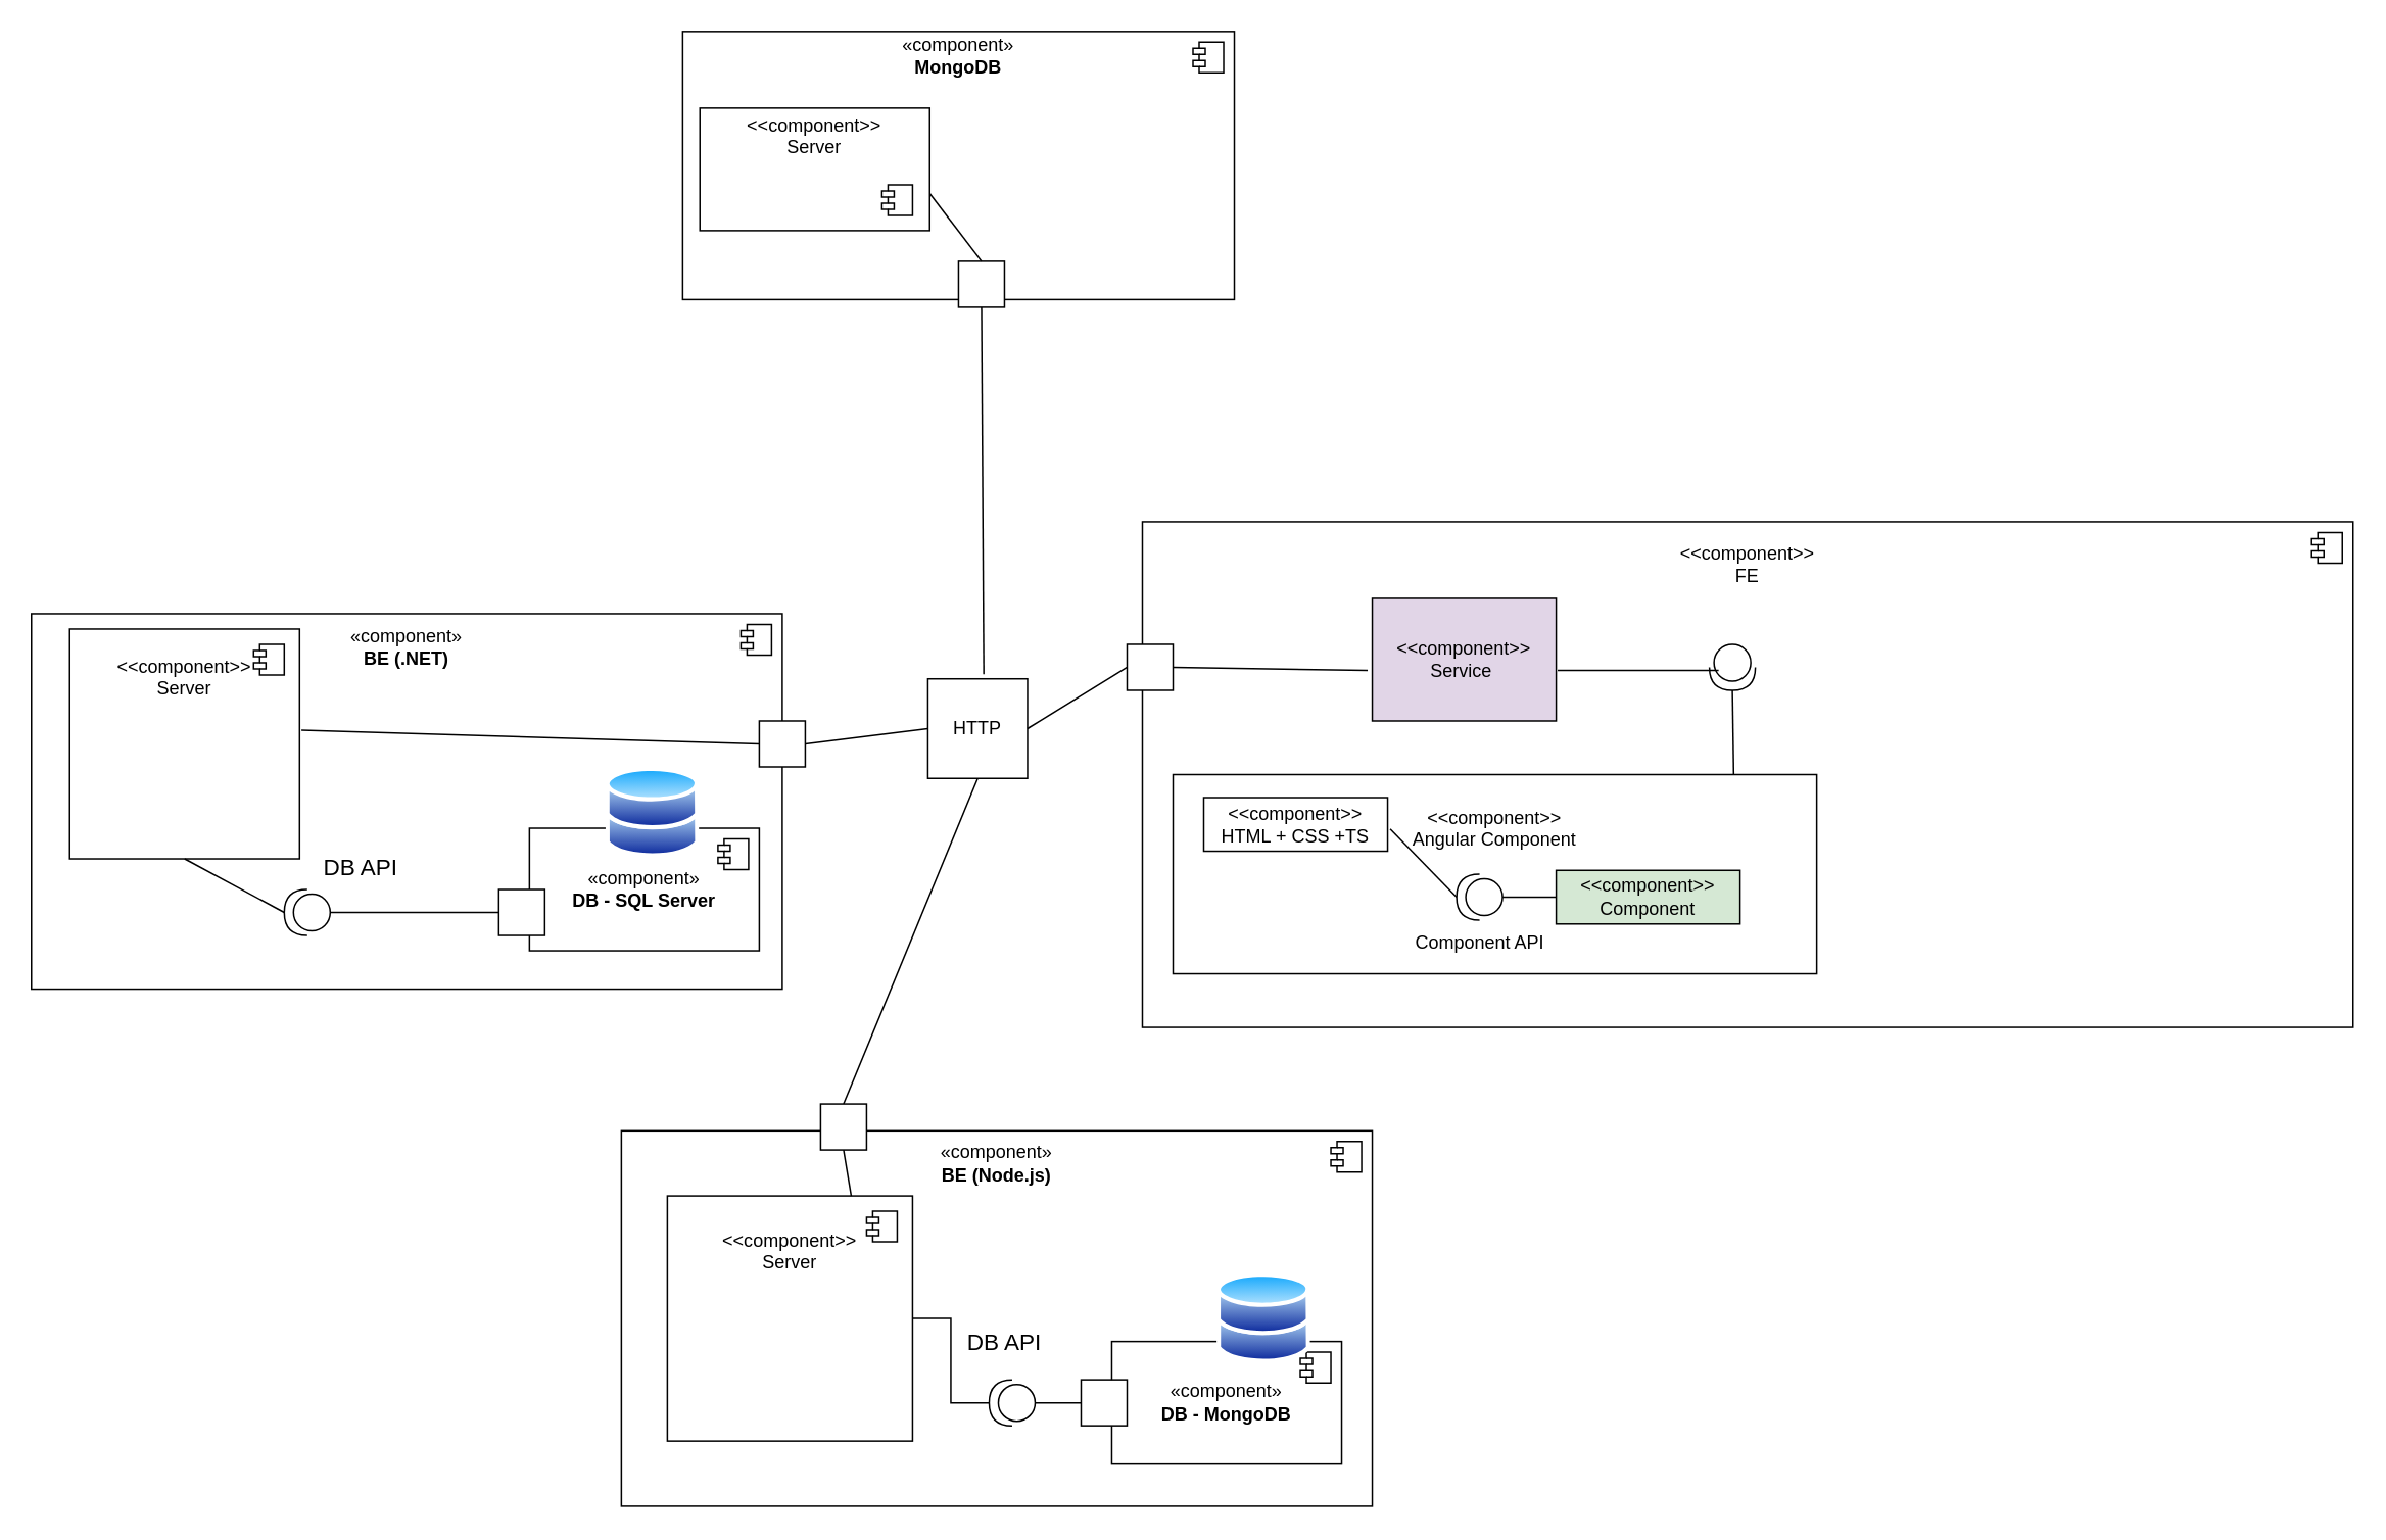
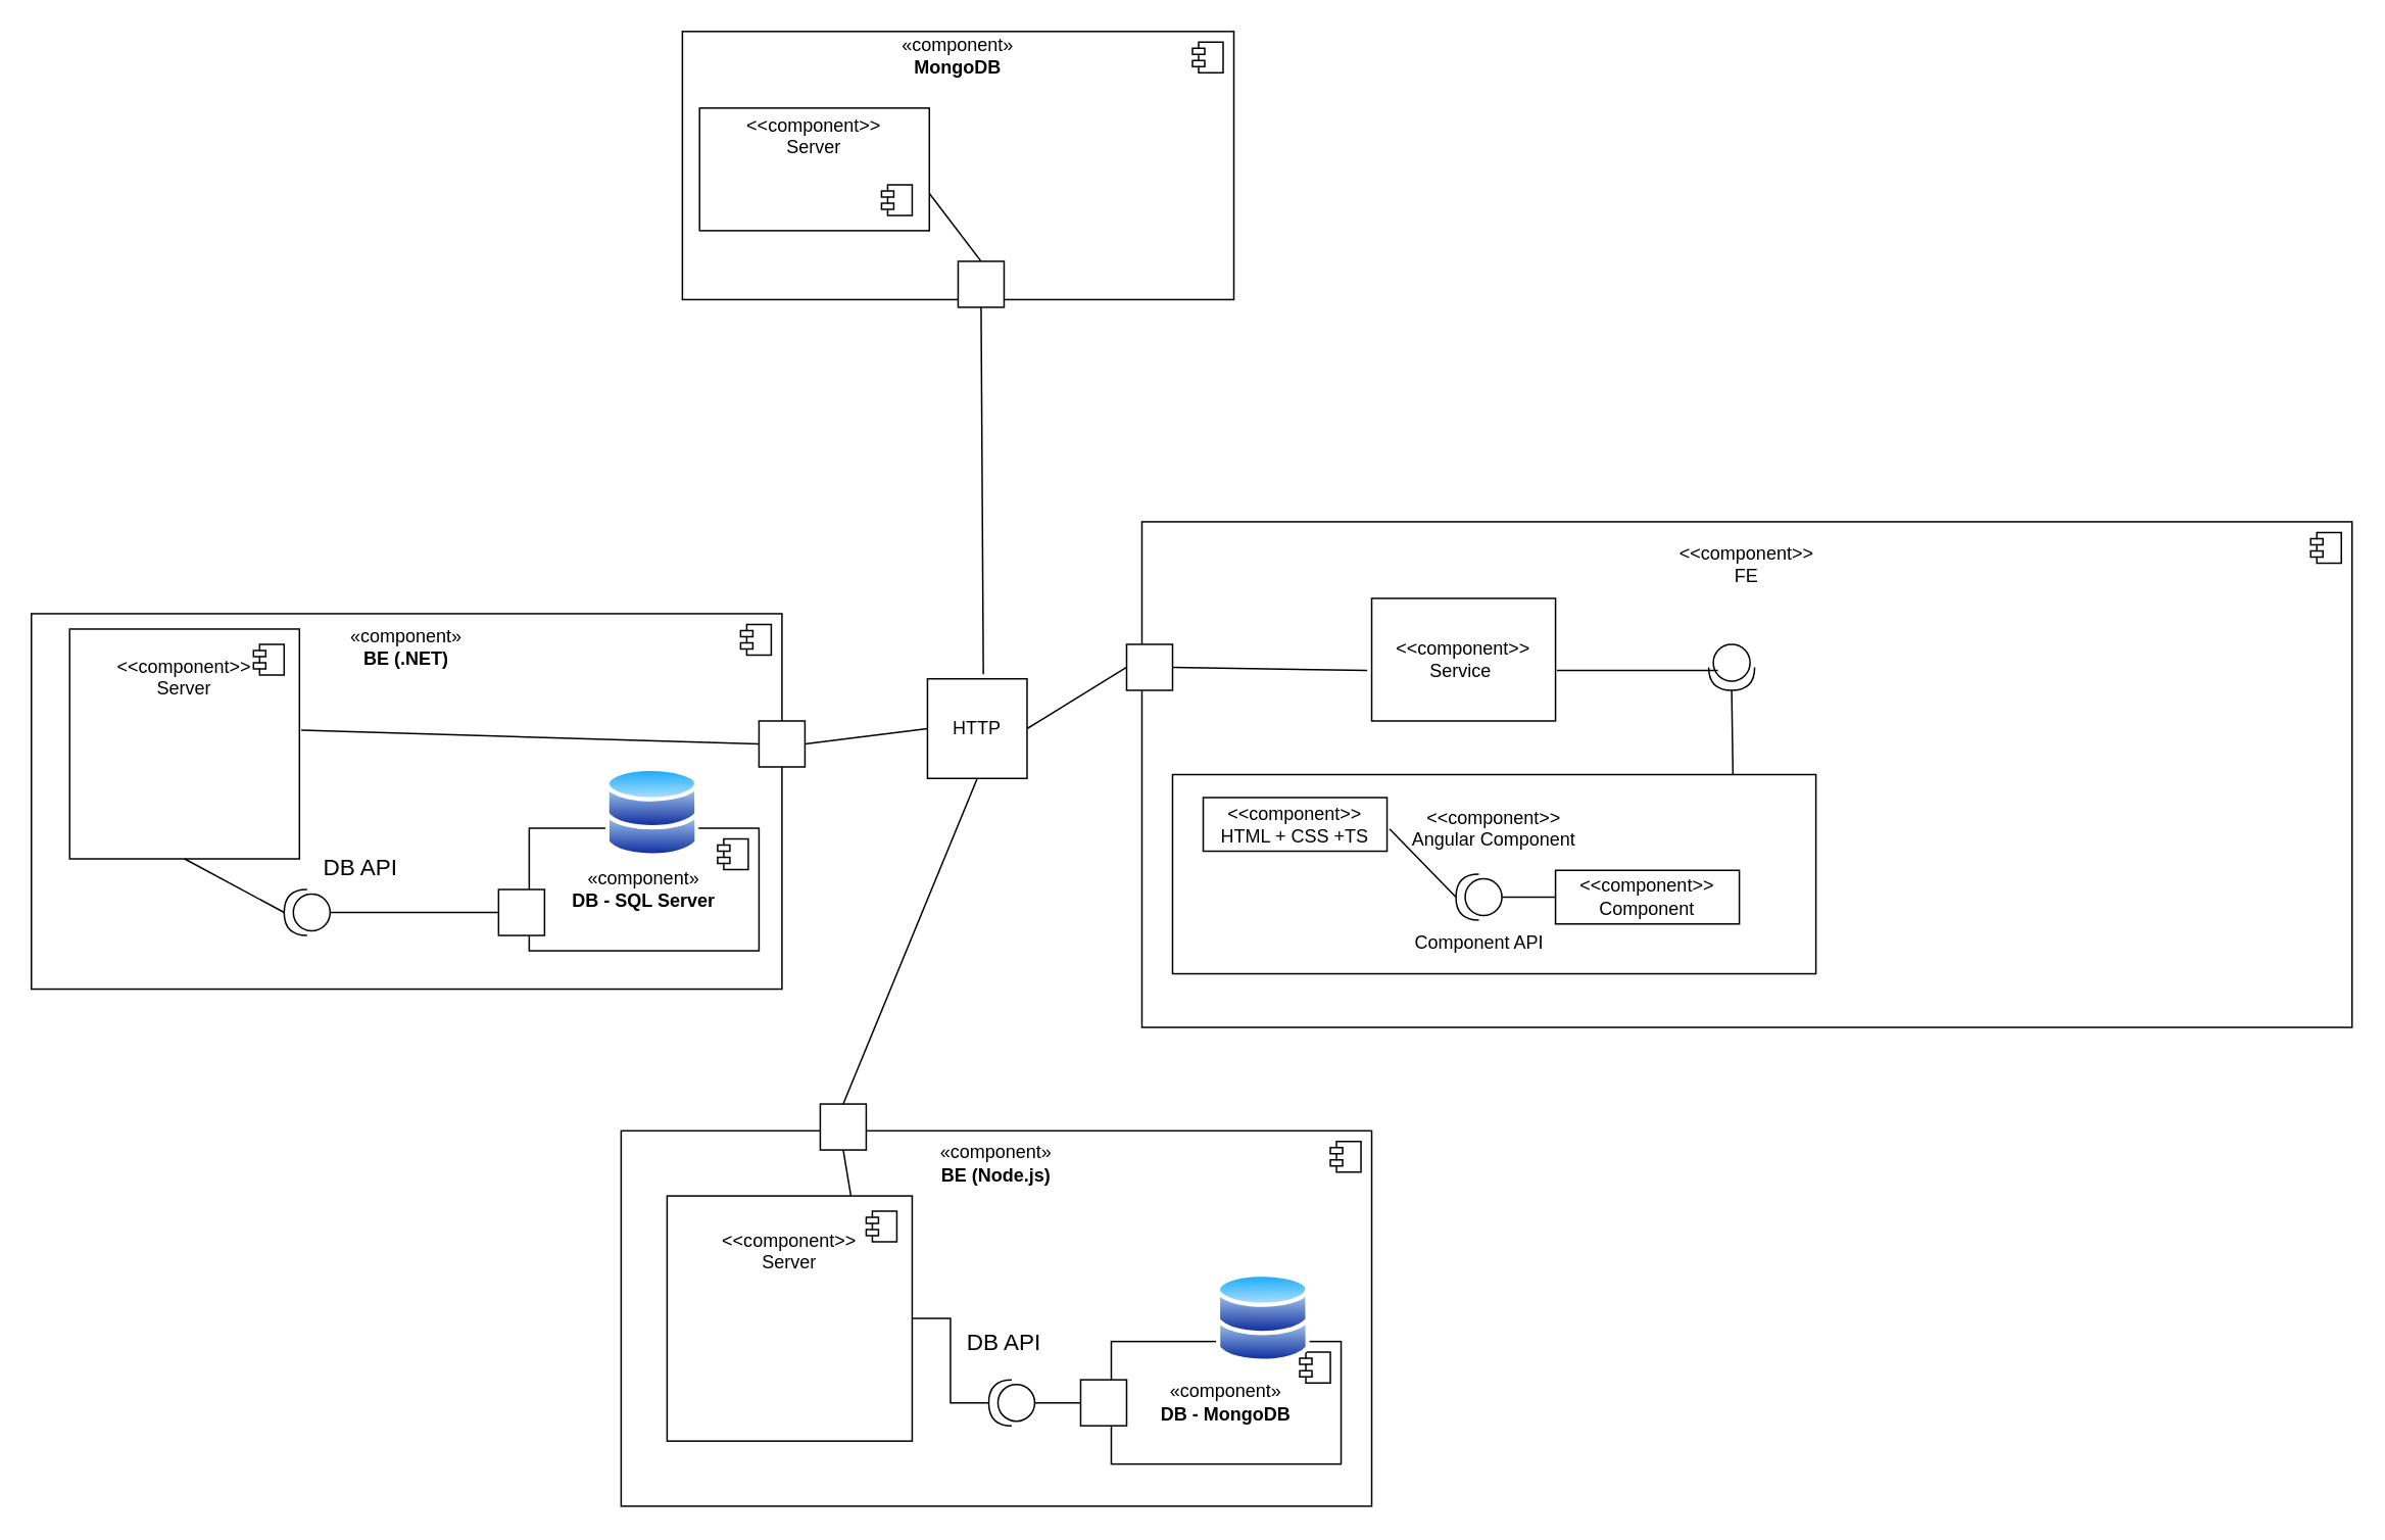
- <mxCell id="18" value="&amp;lt;&amp;lt;component&amp;gt;&amp;gt;&lt;br&gt;Service&amp;nbsp;" style="rounded=0;whiteSpace=wrap;html=1;fillColor=#e1d5e7;" parent="1" vertex="1"><mxGeometry x="895" y="390" width="120" height="80" as="geometry" /></mxCell>
+ <mxCell id="18" value="&amp;lt;&amp;lt;component&amp;gt;&amp;gt;&lt;br&gt;Service&amp;nbsp;" style="rounded=0;whiteSpace=wrap;html=1;" parent="1" vertex="1"><mxGeometry x="895" y="390" width="120" height="80" as="geometry" /></mxCell>
- <mxCell id="17" value="&amp;lt;&amp;lt;component&amp;gt;&amp;gt;&lt;br&gt;Component" style="rounded=0;whiteSpace=wrap;html=1;fillColor=#d5e8d4;" parent="1" vertex="1"><mxGeometry x="1015" y="567.5" width="120" height="35" as="geometry" /></mxCell>
+ <mxCell id="17" value="&amp;lt;&amp;lt;component&amp;gt;&amp;gt;&lt;br&gt;Component" style="rounded=0;whiteSpace=wrap;html=1;" parent="1" vertex="1"><mxGeometry x="1015" y="567.5" width="120" height="35" as="geometry" /></mxCell>
